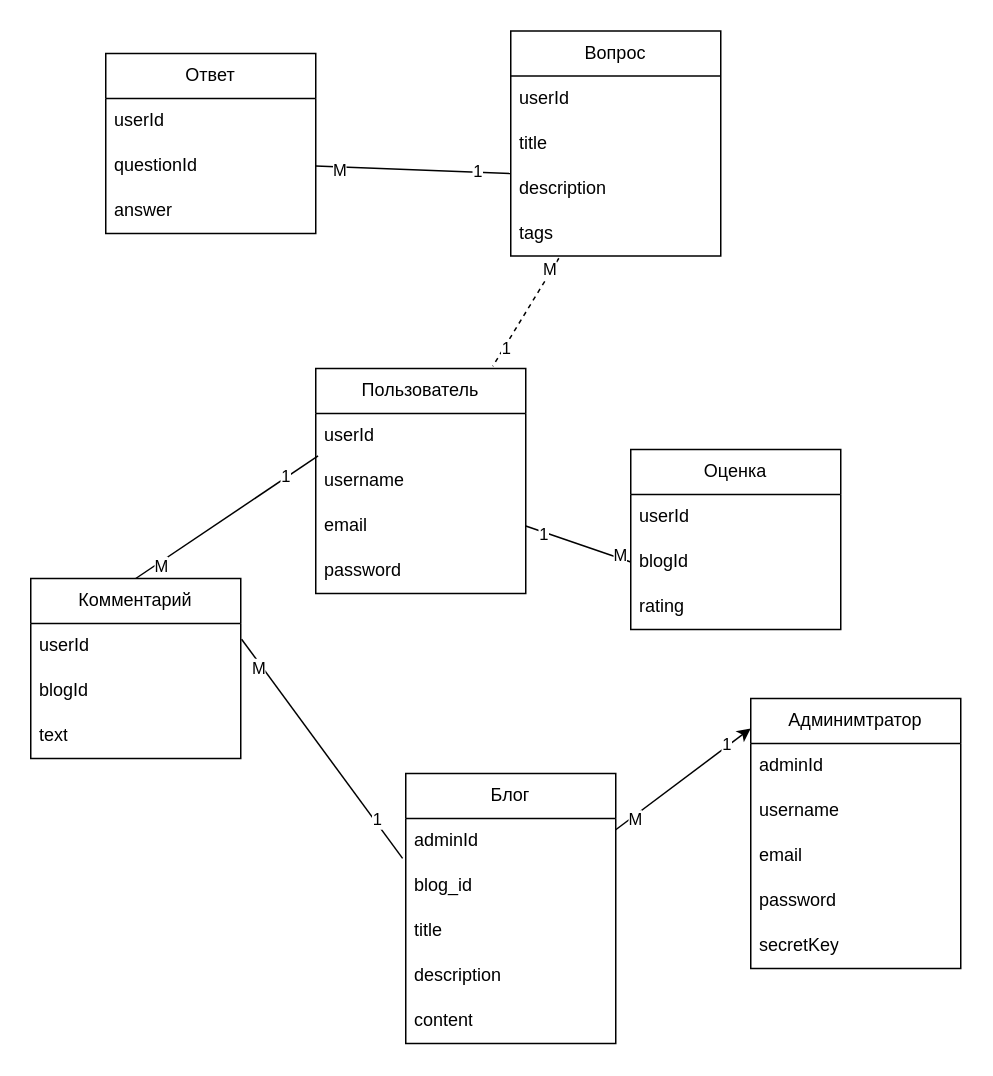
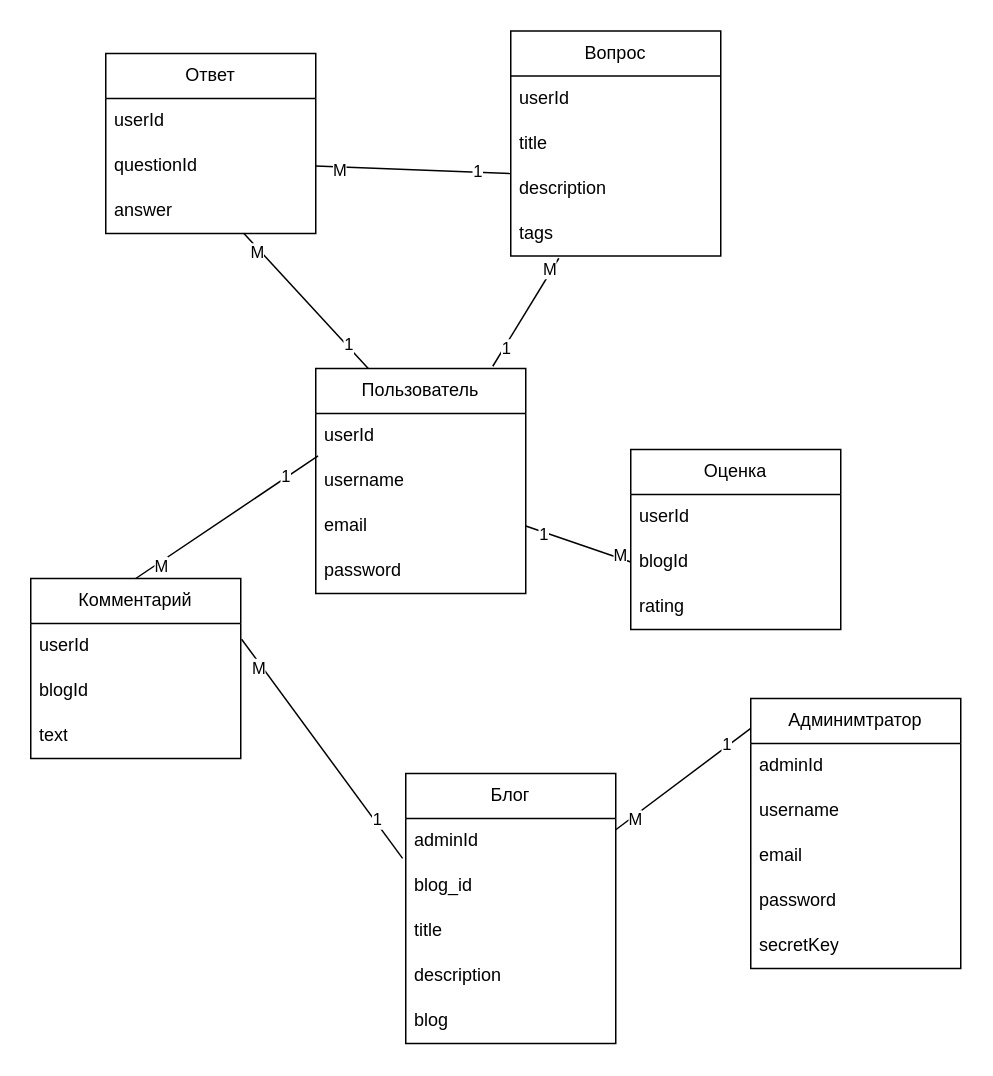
+ <mxCell id="51" value="" style="endArrow=none;html=1;rounded=0;entryX=0.25;entryY=0;entryDx=0;entryDy=0;exitX=0.657;exitY=0.994;exitDx=0;exitDy=0;exitPerimeter=0;" edge="1" parent="1" source="35" target="2"><mxGeometry width="50" height="50" relative="1" as="geometry"><mxPoint x="394" y="195" as="sourcePoint" /><mxPoint x="350" y="267" as="targetPoint" /></mxGeometry></mxCell>
+ <mxCell id="52" value="1" style="edgeLabel;html=1;align=center;verticalAlign=middle;resizable=0;points=[];" vertex="1" connectable="0" parent="51"><mxGeometry x="0.653" y="1" relative="1" as="geometry"><mxPoint as="offset" /></mxGeometry></mxCell>
+ <mxCell id="53" value="M" style="edgeLabel;html=1;align=center;verticalAlign=middle;resizable=0;points=[];" vertex="1" connectable="0" parent="51"><mxGeometry x="-0.755" y="-2" relative="1" as="geometry"><mxPoint as="offset" /></mxGeometry></mxCell>
- <mxCell id="48" value="" style="endArrow=none;html=1;rounded=0;entryX=0.843;entryY=-0.01;entryDx=0;entryDy=0;entryPerimeter=0;exitX=0.229;exitY=1.05;exitDx=0;exitDy=0;exitPerimeter=0;dashed=1;" edge="1" parent="1" source="23" target="2"><mxGeometry width="50" height="50" relative="1" as="geometry"><mxPoint x="130" y="427" as="sourcePoint" /><mxPoint x="252" y="345" as="targetPoint" /></mxGeometry></mxCell>
+ <mxCell id="48" value="" style="endArrow=none;html=1;rounded=0;entryX=0.843;entryY=-0.01;entryDx=0;entryDy=0;entryPerimeter=0;exitX=0.229;exitY=1.05;exitDx=0;exitDy=0;exitPerimeter=0;" edge="1" parent="1" source="23" target="2"><mxGeometry width="50" height="50" relative="1" as="geometry"><mxPoint x="130" y="427" as="sourcePoint" /><mxPoint x="252" y="345" as="targetPoint" /></mxGeometry></mxCell>
- <mxCell id="36" value="" style="endArrow=classic;html=1;rounded=0;entryX=0;entryY=0.111;entryDx=0;entryDy=0;entryPerimeter=0;" edge="1" parent="1" source="13" target="7"><mxGeometry width="50" height="50" relative="1" as="geometry"><mxPoint x="40" y="415" as="sourcePoint" /><mxPoint x="90" y="365" as="targetPoint" /></mxGeometry></mxCell>
+ <mxCell id="36" value="" style="endArrow=none;html=1;rounded=0;entryX=0;entryY=0.111;entryDx=0;entryDy=0;entryPerimeter=0;" edge="1" parent="1" source="13" target="7"><mxGeometry width="50" height="50" relative="1" as="geometry"><mxPoint x="40" y="415" as="sourcePoint" /><mxPoint x="90" y="365" as="targetPoint" /></mxGeometry></mxCell>
- <mxCell id="18" value="content" style="text;strokeColor=none;fillColor=none;align=left;verticalAlign=middle;spacingLeft=4;spacingRight=4;overflow=hidden;points=[[0,0.5],[1,0.5]];portConstraint=eastwest;rotatable=0;whiteSpace=wrap;html=1;" vertex="1" parent="13"><mxGeometry y="150" width="140" height="30" as="geometry" /></mxCell>
+ <mxCell id="18" value="blog" style="text;strokeColor=none;fillColor=none;align=left;verticalAlign=middle;spacingLeft=4;spacingRight=4;overflow=hidden;points=[[0,0.5],[1,0.5]];portConstraint=eastwest;rotatable=0;whiteSpace=wrap;html=1;" vertex="1" parent="13"><mxGeometry y="150" width="140" height="30" as="geometry" /></mxCell>
